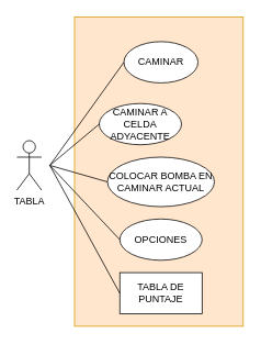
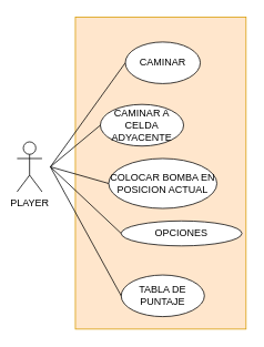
- <mxCell id="6" value="COLOCAR BOMBA EN CAMINAR ACTUAL" style="ellipse;whiteSpace=wrap;html=1;" vertex="1" parent="1"><mxGeometry x="130" y="190" width="130" height="60" as="geometry" /></mxCell>
+ <mxCell id="6" value="COLOCAR BOMBA EN POSICION ACTUAL" style="ellipse;whiteSpace=wrap;html=1;" vertex="1" parent="1"><mxGeometry x="130" y="190" width="130" height="60" as="geometry" /></mxCell>
- <mxCell id="3" value="TABLA" style="shape=umlActor;verticalLabelPosition=bottom;labelBackgroundColor=#ffffff;verticalAlign=top;html=1;outlineConnect=0;" vertex="1" parent="1"><mxGeometry x="20" y="170" width="30" height="60" as="geometry" /></mxCell>
+ <mxCell id="3" value="PLAYER" style="shape=umlActor;verticalLabelPosition=bottom;labelBackgroundColor=#ffffff;verticalAlign=top;html=1;outlineConnect=0;" vertex="1" parent="1"><mxGeometry x="20" y="170" width="30" height="60" as="geometry" /></mxCell>
- <mxCell id="7" value="OPCIONES" style="ellipse;whiteSpace=wrap;html=1;" vertex="1" parent="1"><mxGeometry x="145" y="265" width="100" height="50" as="geometry" /></mxCell>
+ <mxCell id="7" value="OPCIONES" style="ellipse;whiteSpace=wrap;html=1;" vertex="1" parent="1"><mxGeometry x="145" y="265" width="145" height="30" as="geometry" /></mxCell>
- <mxCell id="8" value="TABLA DE PUNTAJE" style="whiteSpace=wrap;html=1;rounded=0;" vertex="1" parent="1"><mxGeometry x="145" y="330" width="100" height="50" as="geometry" /></mxCell>
+ <mxCell id="8" value="TABLA DE PUNTAJE" style="ellipse;whiteSpace=wrap;html=1;" vertex="1" parent="1"><mxGeometry x="145" y="330" width="100" height="50" as="geometry" /></mxCell>
